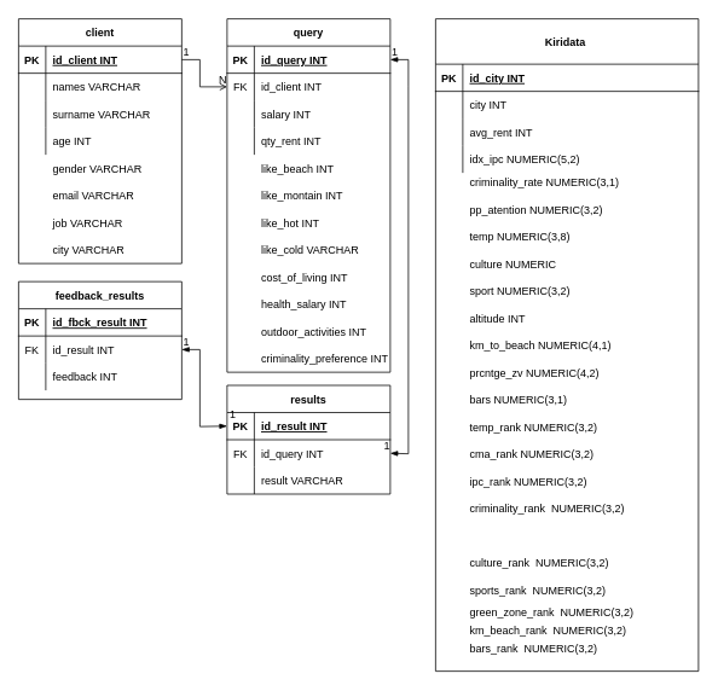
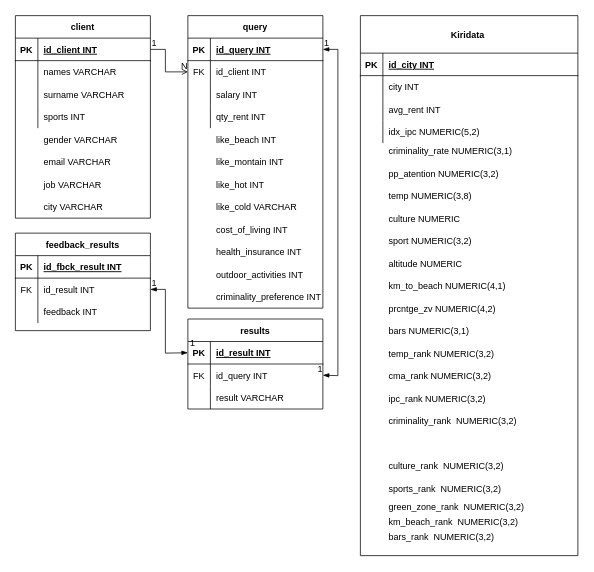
- <mxCell id="14" value="age INT" style="shape=partialRectangle;connectable=0;fillColor=none;top=0;left=0;bottom=0;right=0;align=left;spacingLeft=6;overflow=hidden;" parent="12" vertex="1"><mxGeometry x="30" width="150" height="30" as="geometry" /></mxCell>
+ <mxCell id="14" value="sports INT" style="shape=partialRectangle;connectable=0;fillColor=none;top=0;left=0;bottom=0;right=0;align=left;spacingLeft=6;overflow=hidden;" parent="12" vertex="1"><mxGeometry x="30" width="150" height="30" as="geometry" /></mxCell>
- <mxCell id="37" value="health_salary INT" style="shape=partialRectangle;connectable=0;fillColor=none;top=0;left=0;bottom=0;right=0;align=left;spacingLeft=6;overflow=hidden;" parent="1" vertex="1"><mxGeometry x="280" y="320" width="150" height="30" as="geometry" /></mxCell>
+ <mxCell id="37" value="health_insurance INT" style="shape=partialRectangle;connectable=0;fillColor=none;top=0;left=0;bottom=0;right=0;align=left;spacingLeft=6;overflow=hidden;" parent="1" vertex="1"><mxGeometry x="280" y="320" width="150" height="30" as="geometry" /></mxCell>
- <mxCell id="86" value="altitude INT" style="shape=partialRectangle;connectable=0;fillColor=none;top=0;left=0;bottom=0;right=0;align=left;spacingLeft=6;overflow=hidden;" parent="1" vertex="1"><mxGeometry x="510" y="335" width="150" height="30" as="geometry" /></mxCell>
+ <mxCell id="86" value="altitude NUMERIC" style="shape=partialRectangle;connectable=0;fillColor=none;top=0;left=0;bottom=0;right=0;align=left;spacingLeft=6;overflow=hidden;" parent="1" vertex="1"><mxGeometry x="510" y="335" width="150" height="30" as="geometry" /></mxCell>
